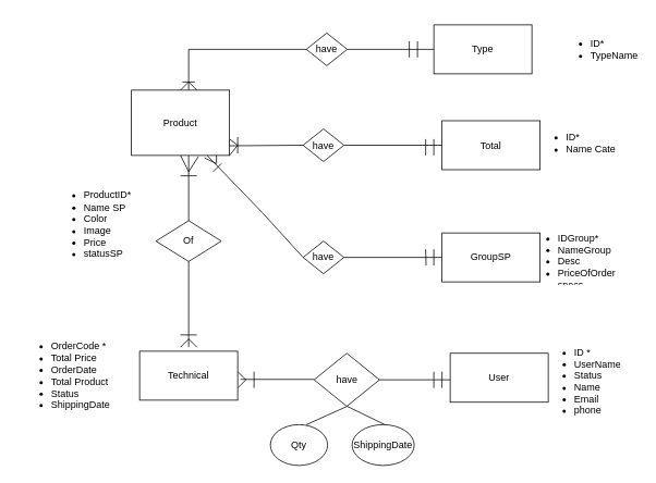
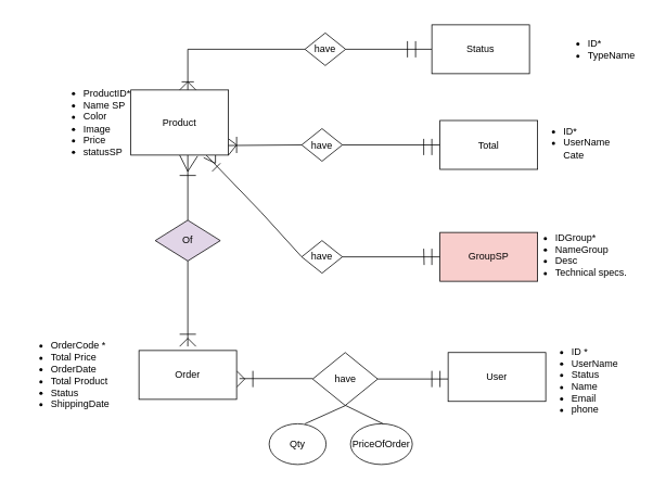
- <mxCell id="47" value="Type" style="rounded=0;whiteSpace=wrap;html=1;" vertex="1" parent="1"><mxGeometry x="530" y="30" width="120" height="60" as="geometry" /></mxCell>
+ <mxCell id="47" value="Status" style="rounded=0;whiteSpace=wrap;html=1;" vertex="1" parent="1"><mxGeometry x="530" y="30" width="120" height="60" as="geometry" /></mxCell>
- <mxCell id="5" value="&lt;ul&gt;&lt;li&gt;ID*&lt;/li&gt;&lt;li&gt;Name Cate&lt;/li&gt;&lt;/ul&gt;" style="text;strokeColor=none;fillColor=none;html=1;whiteSpace=wrap;verticalAlign=middle;overflow=hidden;" vertex="1" parent="1"><mxGeometry x="650" y="135" width="120" height="80" as="geometry" /></mxCell>
+ <mxCell id="5" value="&lt;ul&gt;&lt;li&gt;ID*&lt;/li&gt;&lt;li&gt;UserName Cate&lt;/li&gt;&lt;/ul&gt;" style="text;strokeColor=none;fillColor=none;html=1;whiteSpace=wrap;verticalAlign=middle;overflow=hidden;" vertex="1" parent="1"><mxGeometry x="650" y="135" width="120" height="80" as="geometry" /></mxCell>
- <mxCell id="4" value="&lt;ul&gt;&lt;li&gt;ProductID*&lt;/li&gt;&lt;li&gt;Name SP&lt;/li&gt;&lt;li&gt;Color&lt;/li&gt;&lt;li&gt;Image&lt;/li&gt;&lt;li&gt;Price&lt;/li&gt;&lt;li&gt;statusSP&lt;/li&gt;&lt;/ul&gt;" style="text;strokeColor=none;fillColor=none;html=1;whiteSpace=wrap;verticalAlign=middle;overflow=hidden;" vertex="1" parent="1"><mxGeometry x="60" y="210" width="100" height="130" as="geometry" /></mxCell>
+ <mxCell id="4" value="&lt;ul&gt;&lt;li&gt;ProductID*&lt;/li&gt;&lt;li&gt;Name SP&lt;/li&gt;&lt;li&gt;Color&lt;/li&gt;&lt;li&gt;Image&lt;/li&gt;&lt;li&gt;Price&lt;/li&gt;&lt;li&gt;statusSP&lt;/li&gt;&lt;/ul&gt;" style="text;strokeColor=none;fillColor=none;html=1;whiteSpace=wrap;verticalAlign=middle;overflow=hidden;" vertex="1" parent="1"><mxGeometry x="60" y="85" width="100" height="130" as="geometry" /></mxCell>
- <mxCell id="9" value="Of" style="rhombus;whiteSpace=wrap;html=1;" vertex="1" parent="1"><mxGeometry x="190" y="270" width="80" height="50" as="geometry" /></mxCell>
+ <mxCell id="9" value="Of" style="rhombus;whiteSpace=wrap;html=1;fillColor=#e1d5e7;" vertex="1" parent="1"><mxGeometry x="190" y="270" width="80" height="50" as="geometry" /></mxCell>
- <mxCell id="6" value="&lt;ul&gt;&lt;li&gt;IDGroup*&lt;/li&gt;&lt;li&gt;NameGroup&lt;/li&gt;&lt;li&gt;Desc&lt;/li&gt;&lt;li&gt;PriceOfOrder specs.&lt;br&gt;&lt;/li&gt;&lt;/ul&gt;" style="text;strokeColor=none;fillColor=none;html=1;whiteSpace=wrap;verticalAlign=middle;overflow=hidden;" vertex="1" parent="1"><mxGeometry x="640" y="270" width="140" height="80" as="geometry" /></mxCell>
+ <mxCell id="6" value="&lt;ul&gt;&lt;li&gt;IDGroup*&lt;/li&gt;&lt;li&gt;NameGroup&lt;/li&gt;&lt;li&gt;Desc&lt;/li&gt;&lt;li&gt;Technical specs.&lt;br&gt;&lt;/li&gt;&lt;/ul&gt;" style="text;strokeColor=none;fillColor=none;html=1;whiteSpace=wrap;verticalAlign=middle;overflow=hidden;" vertex="1" parent="1"><mxGeometry x="640" y="270" width="140" height="80" as="geometry" /></mxCell>
- <mxCell id="49" value="GroupSP" style="rounded=0;whiteSpace=wrap;html=1;" vertex="1" parent="1"><mxGeometry x="540" y="285" width="120" height="60" as="geometry" /></mxCell>
+ <mxCell id="49" value="GroupSP" style="rounded=0;whiteSpace=wrap;html=1;fillColor=#f8cecc;" vertex="1" parent="1"><mxGeometry x="540" y="285" width="120" height="60" as="geometry" /></mxCell>
- <mxCell id="45" value="Technical" style="rounded=0;whiteSpace=wrap;html=1;" vertex="1" parent="1"><mxGeometry x="170" y="430" width="120" height="60" as="geometry" /></mxCell>
+ <mxCell id="45" value="Order" style="rounded=0;whiteSpace=wrap;html=1;" vertex="1" parent="1"><mxGeometry x="170" y="430" width="120" height="60" as="geometry" /></mxCell>
- <mxCell id="52" value="ShippingDate" style="ellipse;whiteSpace=wrap;html=1;" vertex="1" parent="1"><mxGeometry x="430" y="520" width="76" height="50" as="geometry" /></mxCell>
+ <mxCell id="52" value="PriceOfOrder" style="ellipse;whiteSpace=wrap;html=1;" vertex="1" parent="1"><mxGeometry x="430" y="520" width="76" height="50" as="geometry" /></mxCell>
